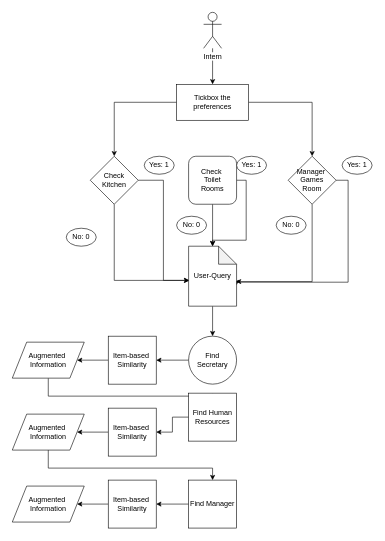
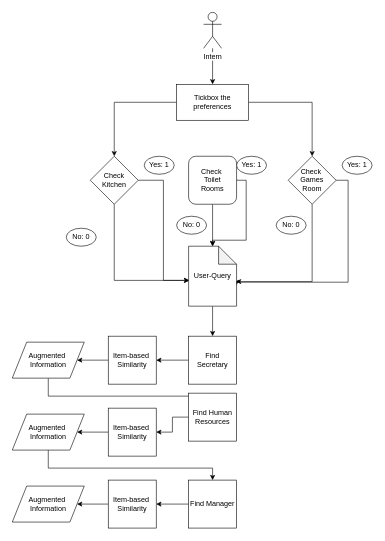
- <mxCell id="33" value="Manager&amp;nbsp;&lt;br&gt;Games &lt;br&gt;Room" style="rhombus;whiteSpace=wrap;html=1;" vertex="1" parent="1"><mxGeometry x="480" y="260" width="80" height="80" as="geometry" /></mxCell>
+ <mxCell id="33" value="Check&amp;nbsp;&lt;br&gt;Games &lt;br&gt;Room" style="rhombus;whiteSpace=wrap;html=1;" vertex="1" parent="1"><mxGeometry x="480" y="260" width="80" height="80" as="geometry" /></mxCell>
- <mxCell id="9" value="Find Secretary" style="ellipse;whiteSpace=wrap;html=1;aspect=fixed;" vertex="1" parent="1"><mxGeometry x="314" y="560" width="80" height="80" as="geometry" /></mxCell>
+ <mxCell id="9" value="Find Secretary" style="whiteSpace=wrap;html=1;aspect=fixed;" vertex="1" parent="1"><mxGeometry x="314" y="560" width="80" height="80" as="geometry" /></mxCell>
